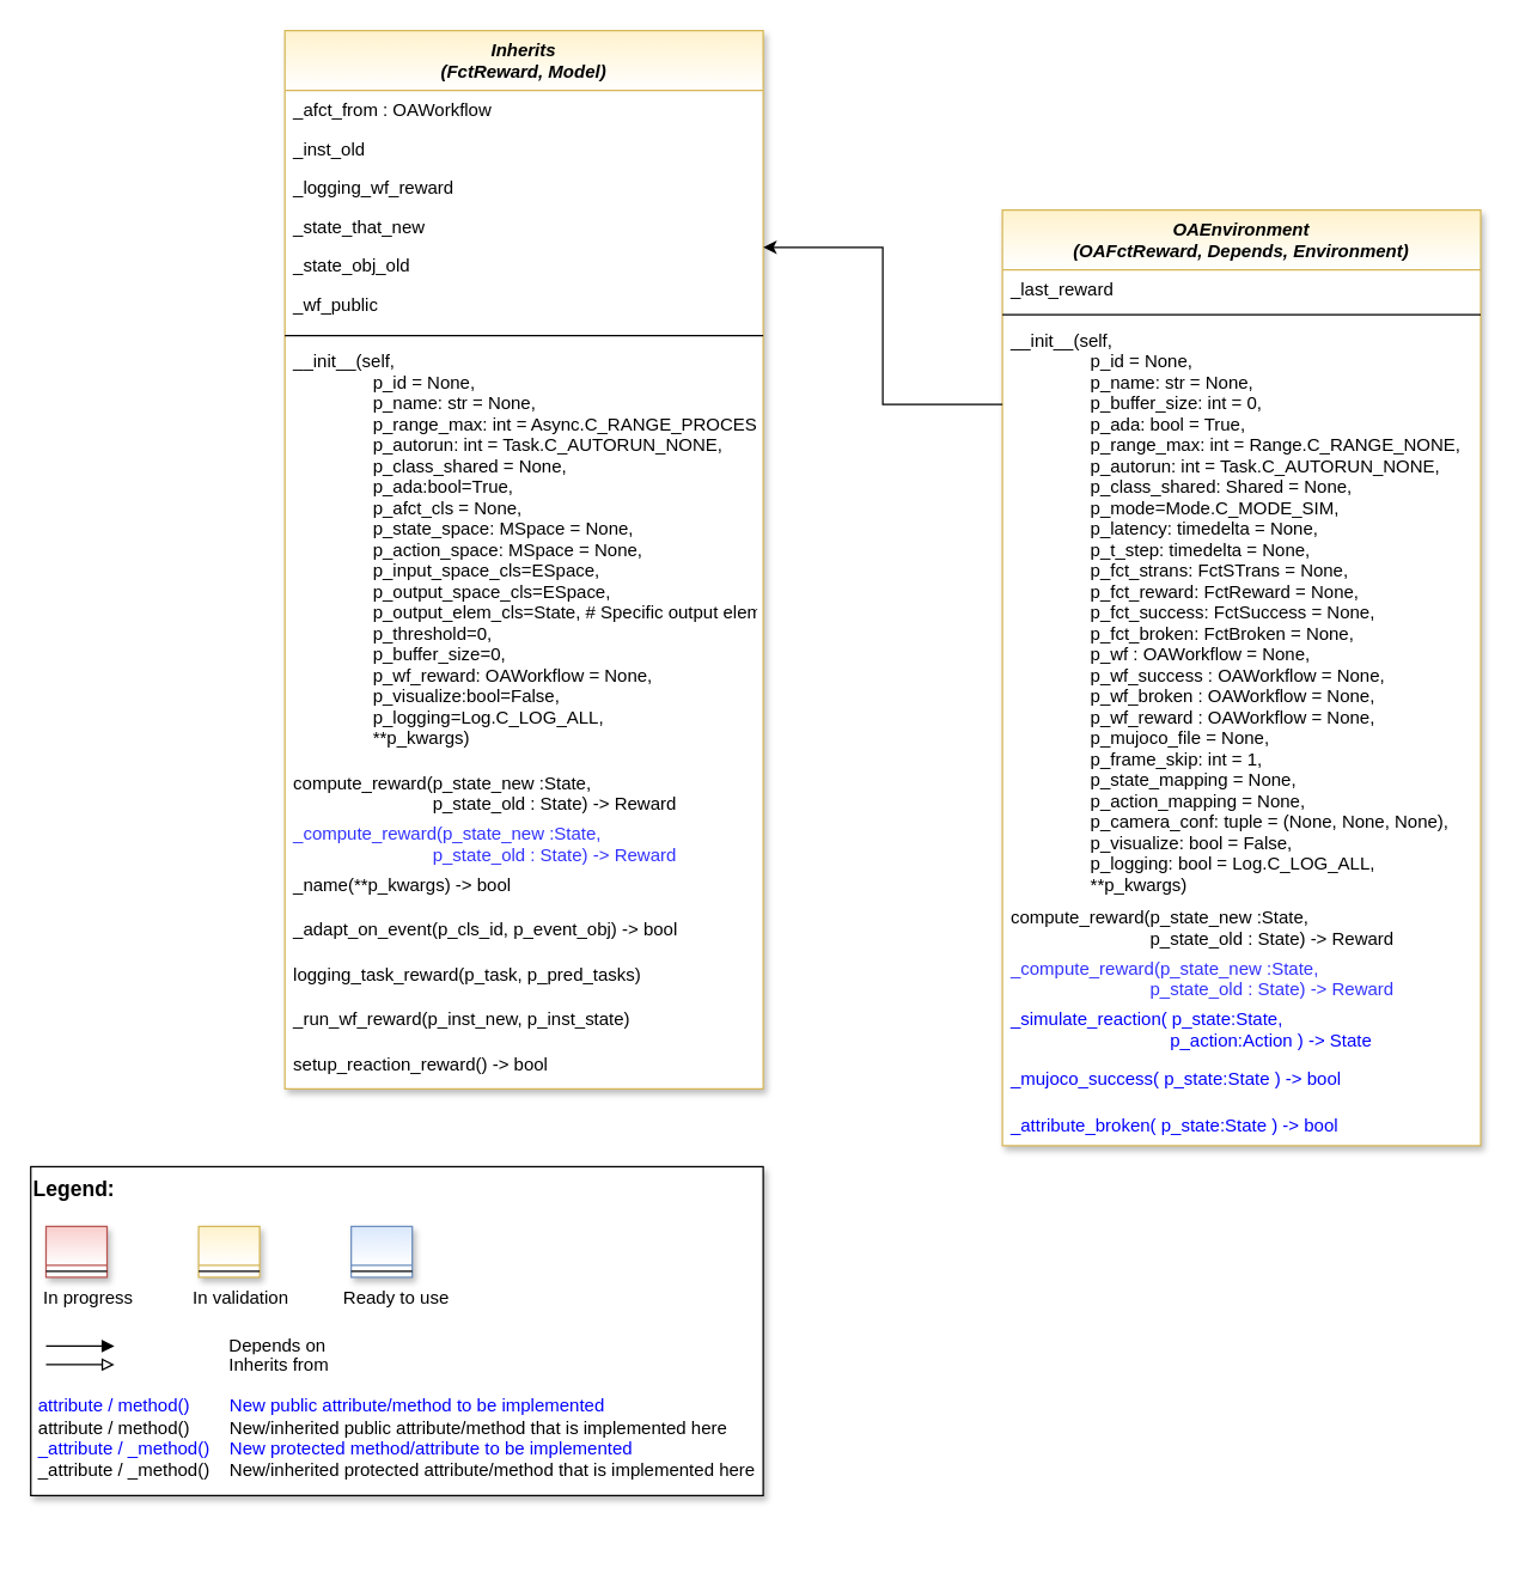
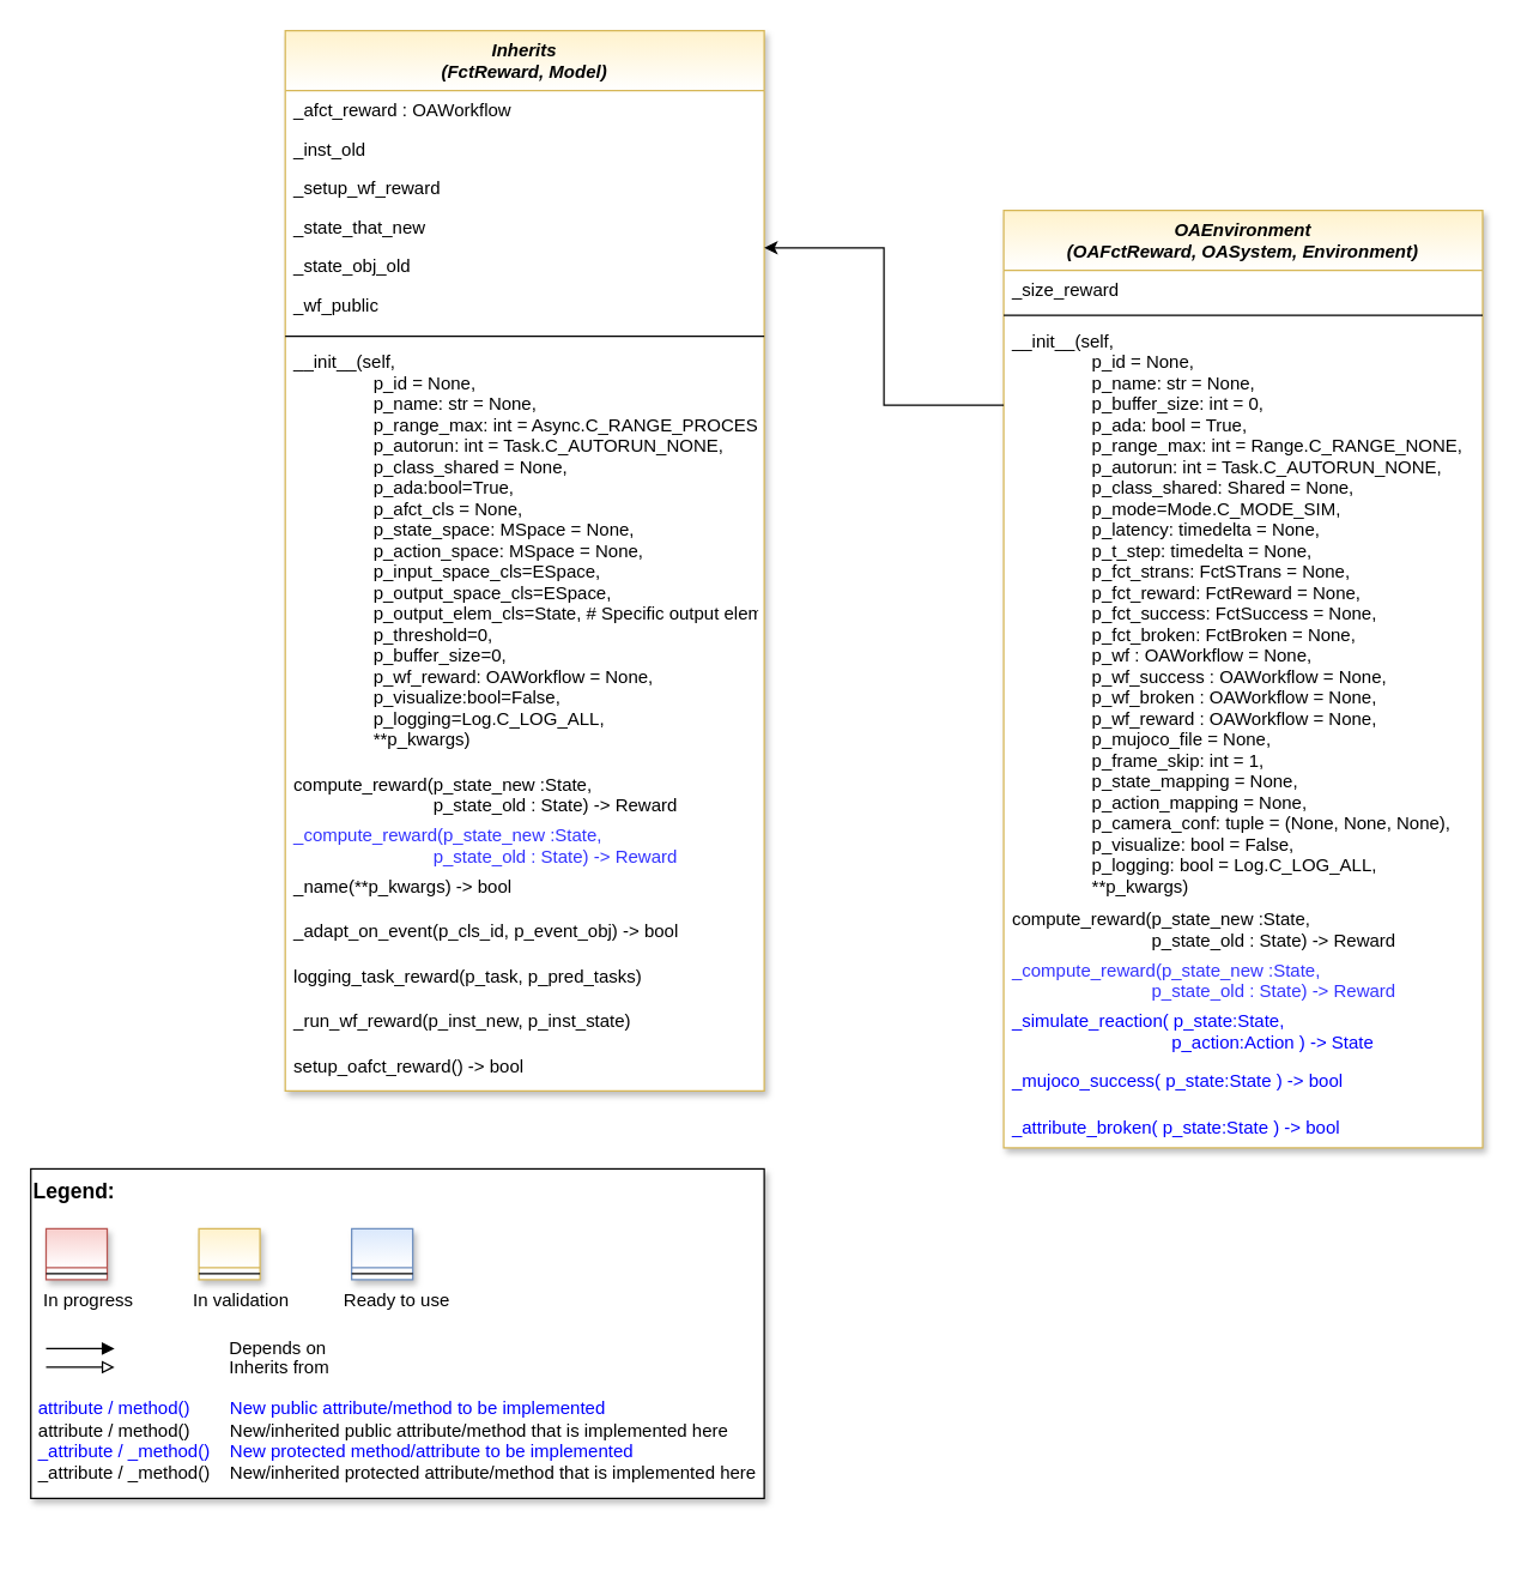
- <mxCell id="13" value="_afct_from : OAWorkflow" style="text;align=left;verticalAlign=top;spacingLeft=4;spacingRight=4;overflow=hidden;rotatable=0;points=[[0,0.5],[1,0.5]];portConstraint=eastwest;fontColor=default;" parent="12" vertex="1"><mxGeometry y="40" width="320" height="26" as="geometry" /></mxCell>
+ <mxCell id="13" value="_afct_reward : OAWorkflow" style="text;align=left;verticalAlign=top;spacingLeft=4;spacingRight=4;overflow=hidden;rotatable=0;points=[[0,0.5],[1,0.5]];portConstraint=eastwest;fontColor=default;" parent="12" vertex="1"><mxGeometry y="40" width="320" height="26" as="geometry" /></mxCell>
- <mxCell id="15" value="_logging_wf_reward" style="text;align=left;verticalAlign=top;spacingLeft=4;spacingRight=4;overflow=hidden;rotatable=0;points=[[0,0.5],[1,0.5]];portConstraint=eastwest;fontColor=default;" parent="12" vertex="1"><mxGeometry y="92" width="320" height="26" as="geometry" /></mxCell>
+ <mxCell id="15" value="_setup_wf_reward" style="text;align=left;verticalAlign=top;spacingLeft=4;spacingRight=4;overflow=hidden;rotatable=0;points=[[0,0.5],[1,0.5]];portConstraint=eastwest;fontColor=default;" parent="12" vertex="1"><mxGeometry y="92" width="320" height="26" as="geometry" /></mxCell>
- <mxCell id="28" value="OAEnvironment &#10;(OAFctReward, Depends, Environment)" style="swimlane;fontStyle=3;align=center;verticalAlign=top;childLayout=stackLayout;horizontal=1;startSize=40;horizontalStack=0;resizeParent=1;resizeLast=0;collapsible=1;marginBottom=0;rounded=0;shadow=1;strokeWidth=1;fillColor=#fff2cc;strokeColor=#d6b656;swimlaneFillColor=#ffffff;gradientColor=#ffffff;swimlaneLine=1;fontColor=default;" parent="1" vertex="1"><mxGeometry x="670" y="140" width="320" height="626" as="geometry"><mxRectangle x="230" y="140" width="160" height="26" as="alternateBounds" /></mxGeometry></mxCell>
+ <mxCell id="28" value="OAEnvironment &#10;(OAFctReward, OASystem, Environment)" style="swimlane;fontStyle=3;align=center;verticalAlign=top;childLayout=stackLayout;horizontal=1;startSize=40;horizontalStack=0;resizeParent=1;resizeLast=0;collapsible=1;marginBottom=0;rounded=0;shadow=1;strokeWidth=1;fillColor=#fff2cc;strokeColor=#d6b656;swimlaneFillColor=#ffffff;gradientColor=#ffffff;swimlaneLine=1;fontColor=default;" parent="1" vertex="1"><mxGeometry x="670" y="140" width="320" height="626" as="geometry"><mxRectangle x="230" y="140" width="160" height="26" as="alternateBounds" /></mxGeometry></mxCell>
- <mxCell id="29" value="_last_reward" style="text;align=left;verticalAlign=top;spacingLeft=4;spacingRight=4;overflow=hidden;rotatable=0;points=[[0,0.5],[1,0.5]];portConstraint=eastwest;fontColor=default;" parent="28" vertex="1"><mxGeometry y="40" width="320" height="26" as="geometry" /></mxCell>
+ <mxCell id="29" value="_size_reward" style="text;align=left;verticalAlign=top;spacingLeft=4;spacingRight=4;overflow=hidden;rotatable=0;points=[[0,0.5],[1,0.5]];portConstraint=eastwest;fontColor=default;" parent="28" vertex="1"><mxGeometry y="40" width="320" height="26" as="geometry" /></mxCell>
- <mxCell id="27" value="setup_reaction_reward() -&gt; bool" style="text;align=left;verticalAlign=top;spacingLeft=4;spacingRight=4;overflow=hidden;rotatable=0;points=[[0,0.5],[1,0.5]];portConstraint=eastwest;fontColor=default;" parent="12" vertex="1"><mxGeometry y="678" width="320" height="30" as="geometry" /></mxCell>
+ <mxCell id="27" value="setup_oafct_reward() -&gt; bool" style="text;align=left;verticalAlign=top;spacingLeft=4;spacingRight=4;overflow=hidden;rotatable=0;points=[[0,0.5],[1,0.5]];portConstraint=eastwest;fontColor=default;" parent="12" vertex="1"><mxGeometry y="678" width="320" height="30" as="geometry" /></mxCell>
